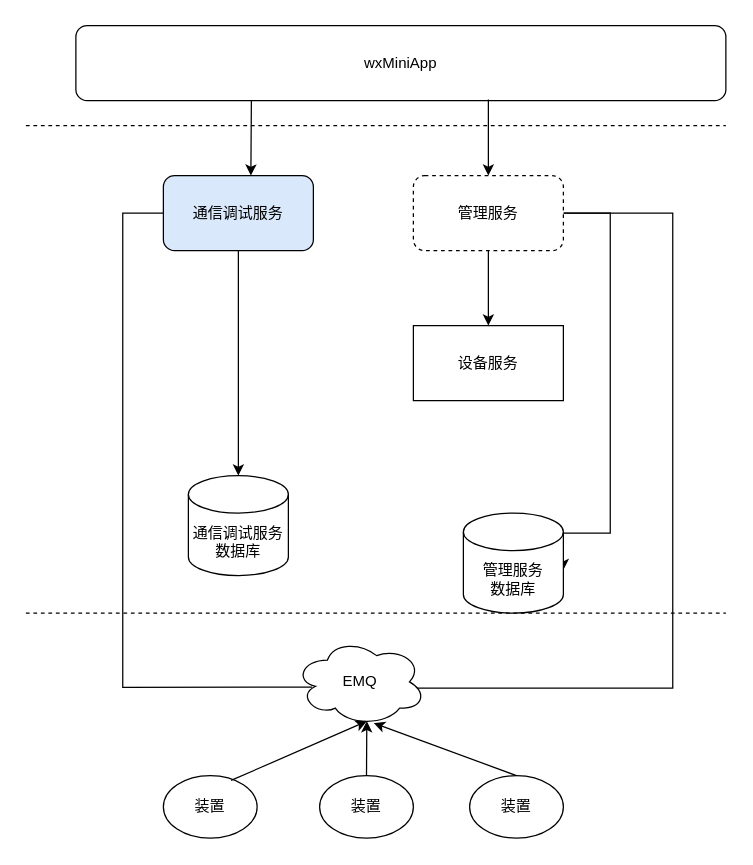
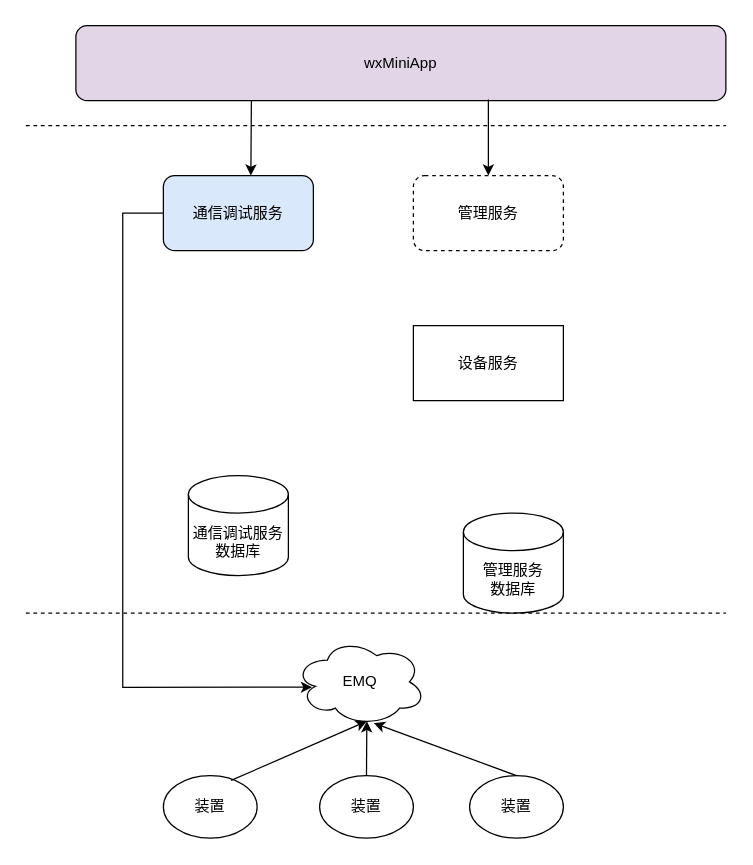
- <mxCell id="2" value="wxMiniApp" style="rounded=1;whiteSpace=wrap;html=1;" vertex="1" parent="1"><mxGeometry x="60" y="20" width="520" height="60" as="geometry" /></mxCell>
+ <mxCell id="2" value="wxMiniApp" style="rounded=1;whiteSpace=wrap;html=1;fillColor=#e1d5e7;" vertex="1" parent="1"><mxGeometry x="60" y="20" width="520" height="60" as="geometry" /></mxCell>
- <mxCell id="7" style="edgeStyle=orthogonalEdgeStyle;rounded=0;orthogonalLoop=1;jettySize=auto;html=1;exitX=0.5;exitY=1;exitDx=0;exitDy=0;" edge="1" parent="1" source="10" target="11"><mxGeometry relative="1" as="geometry" /></mxCell>
- <mxCell id="4" style="edgeStyle=orthogonalEdgeStyle;rounded=0;orthogonalLoop=1;jettySize=auto;html=1;exitX=0.5;exitY=1;exitDx=0;exitDy=0;entryX=0.5;entryY=0;entryDx=0;entryDy=0;entryPerimeter=0;" edge="1" parent="1" source="6" target="12"><mxGeometry relative="1" as="geometry" /></mxCell>
- <mxCell id="8" style="edgeStyle=orthogonalEdgeStyle;rounded=0;orthogonalLoop=1;jettySize=auto;html=1;entryX=1;entryY=0.569;entryDx=0;entryDy=0;entryPerimeter=0;" edge="1" parent="1" source="10" target="13"><mxGeometry relative="1" as="geometry"><Array as="points"><mxPoint x="487.5" y="170" /><mxPoint x="487.5" y="426" /></Array></mxGeometry></mxCell>
- <mxCell id="9" style="edgeStyle=orthogonalEdgeStyle;rounded=0;orthogonalLoop=1;jettySize=auto;html=1;entryX=0.875;entryY=0.5;entryDx=0;entryDy=0;entryPerimeter=0;" edge="1" parent="1" source="10" target="14"><mxGeometry relative="1" as="geometry"><Array as="points"><mxPoint x="537.5" y="170" /><mxPoint x="537.5" y="550" /><mxPoint x="326.5" y="550" /></Array></mxGeometry></mxCell>
- <mxCell id="5" style="edgeStyle=orthogonalEdgeStyle;rounded=0;orthogonalLoop=1;jettySize=auto;html=1;entryX=0.133;entryY=0.561;entryDx=0;entryDy=0;entryPerimeter=0;endArrow=none;" edge="1" parent="1" source="6" target="14"><mxGeometry relative="1" as="geometry"><mxPoint x="190.5" y="510" as="targetPoint" /><Array as="points"><mxPoint x="97.5" y="170" /><mxPoint x="97.5" y="549" /></Array></mxGeometry></mxCell>
+ <mxCell id="5" style="edgeStyle=orthogonalEdgeStyle;rounded=0;orthogonalLoop=1;jettySize=auto;html=1;entryX=0.133;entryY=0.561;entryDx=0;entryDy=0;entryPerimeter=0;" edge="1" parent="1" source="6" target="14"><mxGeometry relative="1" as="geometry"><mxPoint x="190.5" y="510" as="targetPoint" /><Array as="points"><mxPoint x="97.5" y="170" /><mxPoint x="97.5" y="549" /></Array></mxGeometry></mxCell>
